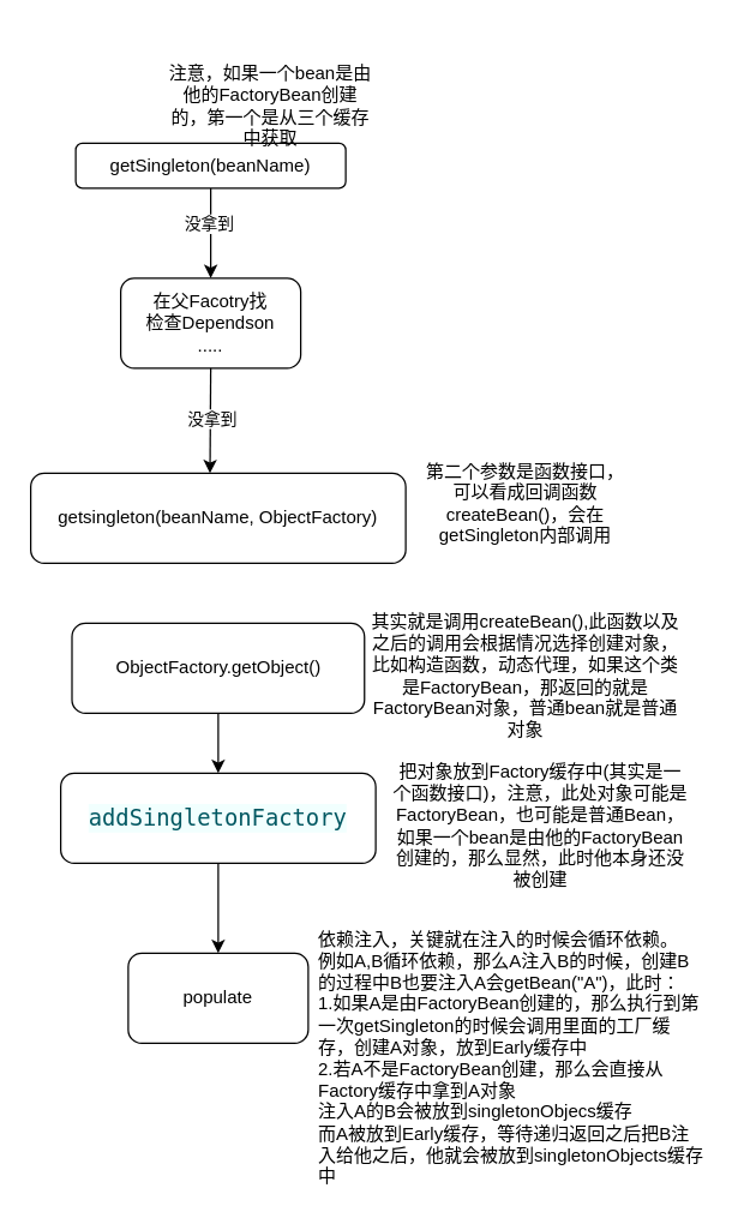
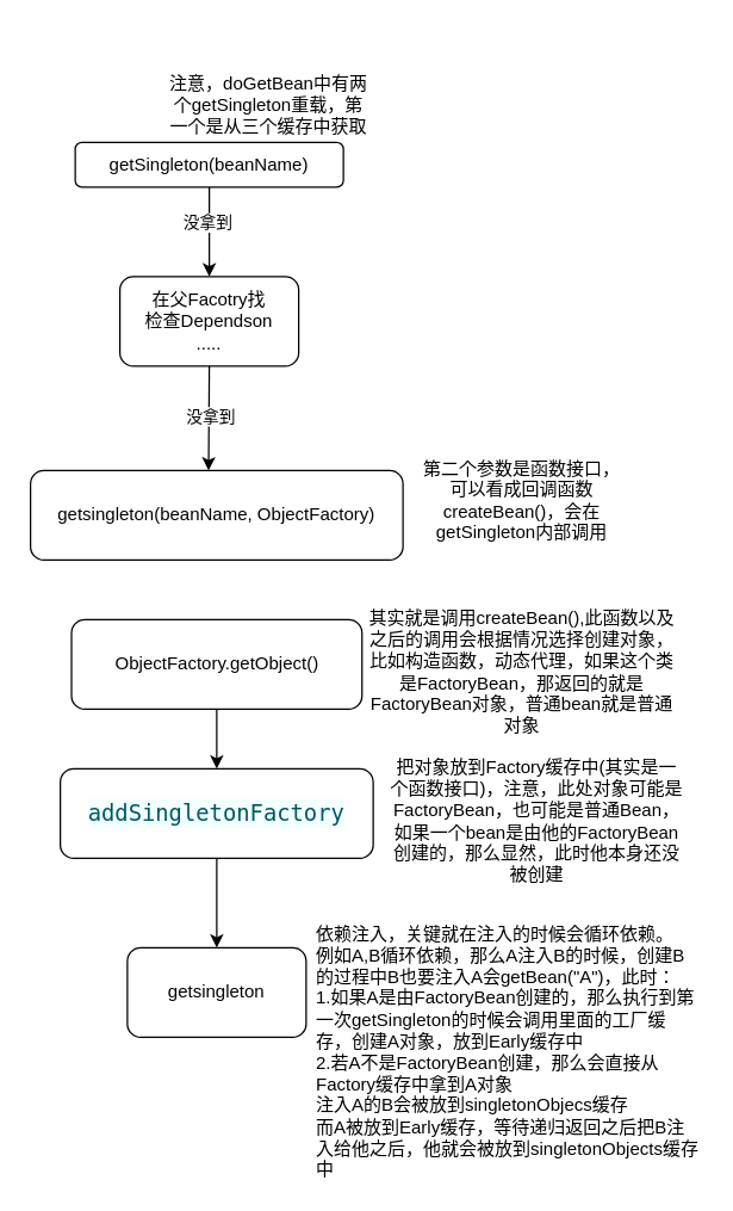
- <mxCell id="3" value="注意，如果一个bean是由他的FactoryBean创建的，第一个是从三个缓存中获取" style="text;html=1;strokeColor=none;fillColor=none;align=center;verticalAlign=middle;whiteSpace=wrap;rounded=0;" vertex="1" parent="1"><mxGeometry x="110" width="140" height="100" as="geometry" y="20" /></mxCell>
+ <mxCell id="3" value="注意，doGetBean中有两个getSingleton重载，第一个是从三个缓存中获取" style="text;html=1;strokeColor=none;fillColor=none;align=center;verticalAlign=middle;whiteSpace=wrap;rounded=0;" vertex="1" parent="1"><mxGeometry x="110" width="140" height="100" as="geometry" y="20" /></mxCell>
- <mxCell id="17" value="populate" style="whiteSpace=wrap;html=1;rounded=1;" vertex="1" parent="1"><mxGeometry x="85" y="635" width="120" height="60" as="geometry" /></mxCell>
+ <mxCell id="17" value="getsingleton" style="whiteSpace=wrap;html=1;rounded=1;" vertex="1" parent="1"><mxGeometry x="85" y="635" width="120" height="60" as="geometry" /></mxCell>
